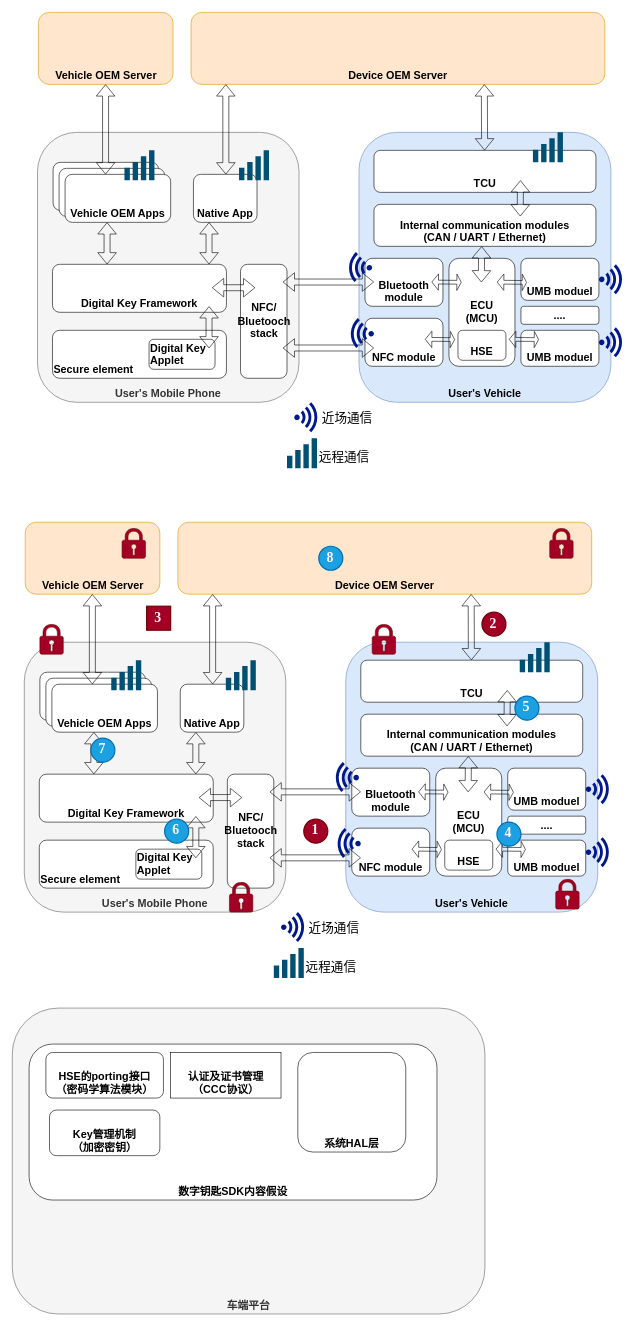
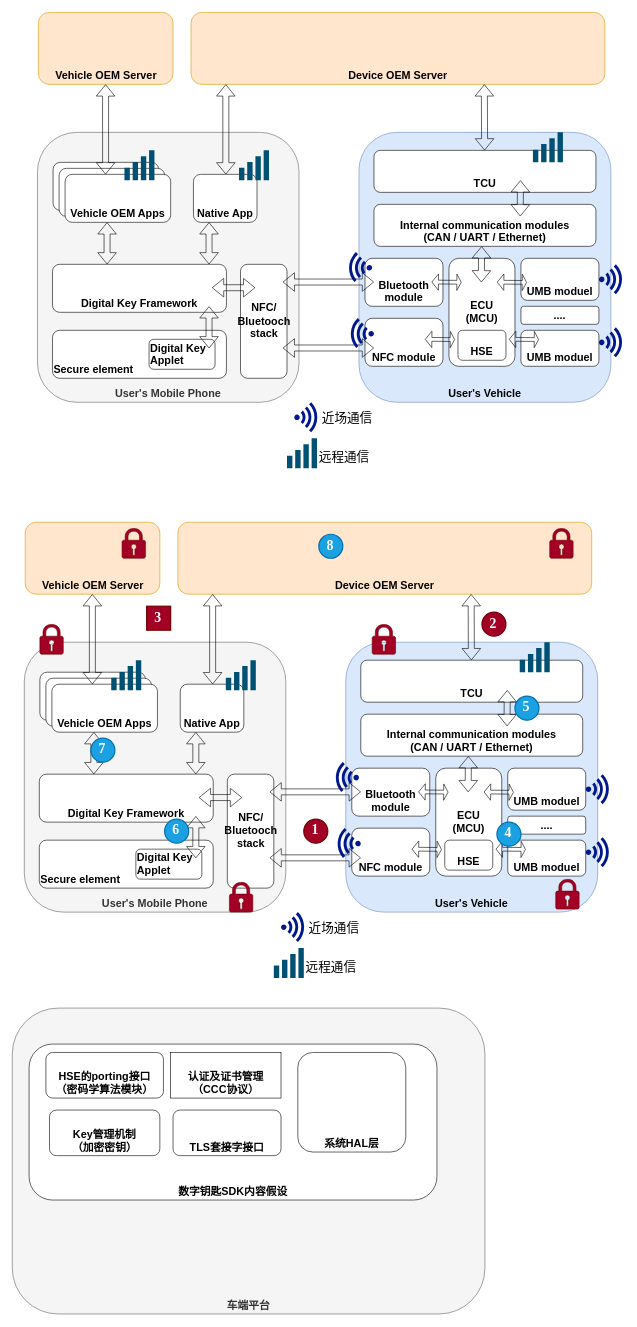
- <mxCell id="107" value="8" style="ellipse;whiteSpace=wrap;html=1;aspect=fixed;strokeWidth=2;fontFamily=Tahoma;spacingBottom=4;spacingRight=2;strokeColor=#006EAF;fillColor=#1ba1e2;fontColor=#ffffff;fontSize=23;fontStyle=1" vertex="1" parent="1"><mxGeometry x="531" y="910" width="40" height="40" as="geometry" /></mxCell>
+ <mxCell id="107" value="8" style="ellipse;whiteSpace=wrap;html=1;aspect=fixed;strokeWidth=2;fontFamily=Tahoma;spacingBottom=4;spacingRight=2;strokeColor=#006EAF;fillColor=#1ba1e2;fontColor=#ffffff;fontSize=23;fontStyle=1" vertex="1" parent="1"><mxGeometry x="531" y="890" width="40" height="40" as="geometry" /></mxCell>
+ <mxCell id="115" value="TLS套接字接口" style="rounded=1;whiteSpace=wrap;html=1;hachureGap=4;fontFamily=Helvetica;glass=0;shadow=0;textShadow=0;verticalAlign=bottom;fontSize=18;fontStyle=1" vertex="1" parent="1"><mxGeometry x="288" y="1850" width="180" height="76" as="geometry" /></mxCell>
